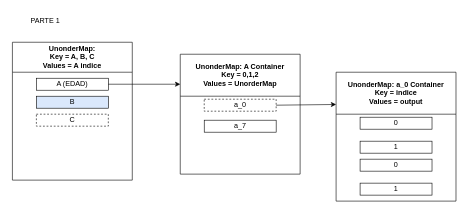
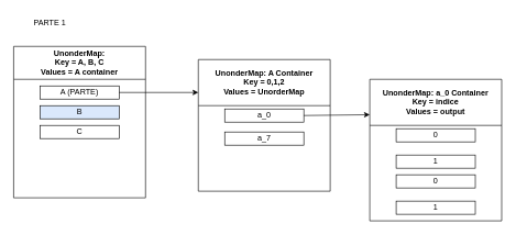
- <mxCell id="2" value="UnonderMap:&lt;br&gt;Key = A, B, C&lt;br&gt;Values = A indice" style="swimlane;whiteSpace=wrap;html=1;startSize=50;" vertex="1" parent="1"><mxGeometry x="20" y="70" width="200" height="230" as="geometry" /></mxCell>
+ <mxCell id="2" value="UnonderMap:&lt;br&gt;Key = A, B, C&lt;br&gt;Values = A container" style="swimlane;whiteSpace=wrap;html=1;startSize=50;" vertex="1" parent="1"><mxGeometry x="20" y="70" width="200" height="230" as="geometry" /></mxCell>
- <mxCell id="3" value="A (EDAD)" style="whiteSpace=wrap;html=1;" vertex="1" parent="2"><mxGeometry x="40" y="60" width="120" height="20" as="geometry" /></mxCell>
+ <mxCell id="3" value="A (PARTE)" style="whiteSpace=wrap;html=1;" vertex="1" parent="2"><mxGeometry x="40" y="60" width="120" height="20" as="geometry" /></mxCell>
- <mxCell id="8" value="a_0" style="whiteSpace=wrap;html=1;dashed=1;" vertex="1" parent="7"><mxGeometry x="40" y="75" width="120" height="20" as="geometry" /></mxCell>
+ <mxCell id="8" value="a_0" style="whiteSpace=wrap;html=1;" vertex="1" parent="7"><mxGeometry x="40" y="75" width="120" height="20" as="geometry" /></mxCell>
- <mxCell id="6" value="C" style="rounded=0;whiteSpace=wrap;html=1;dashed=1;" vertex="1" parent="2"><mxGeometry x="40" y="120" width="120" height="20" as="geometry" /></mxCell>
+ <mxCell id="6" value="C" style="rounded=0;whiteSpace=wrap;html=1;" vertex="1" parent="2"><mxGeometry x="40" y="120" width="120" height="20" as="geometry" /></mxCell>
